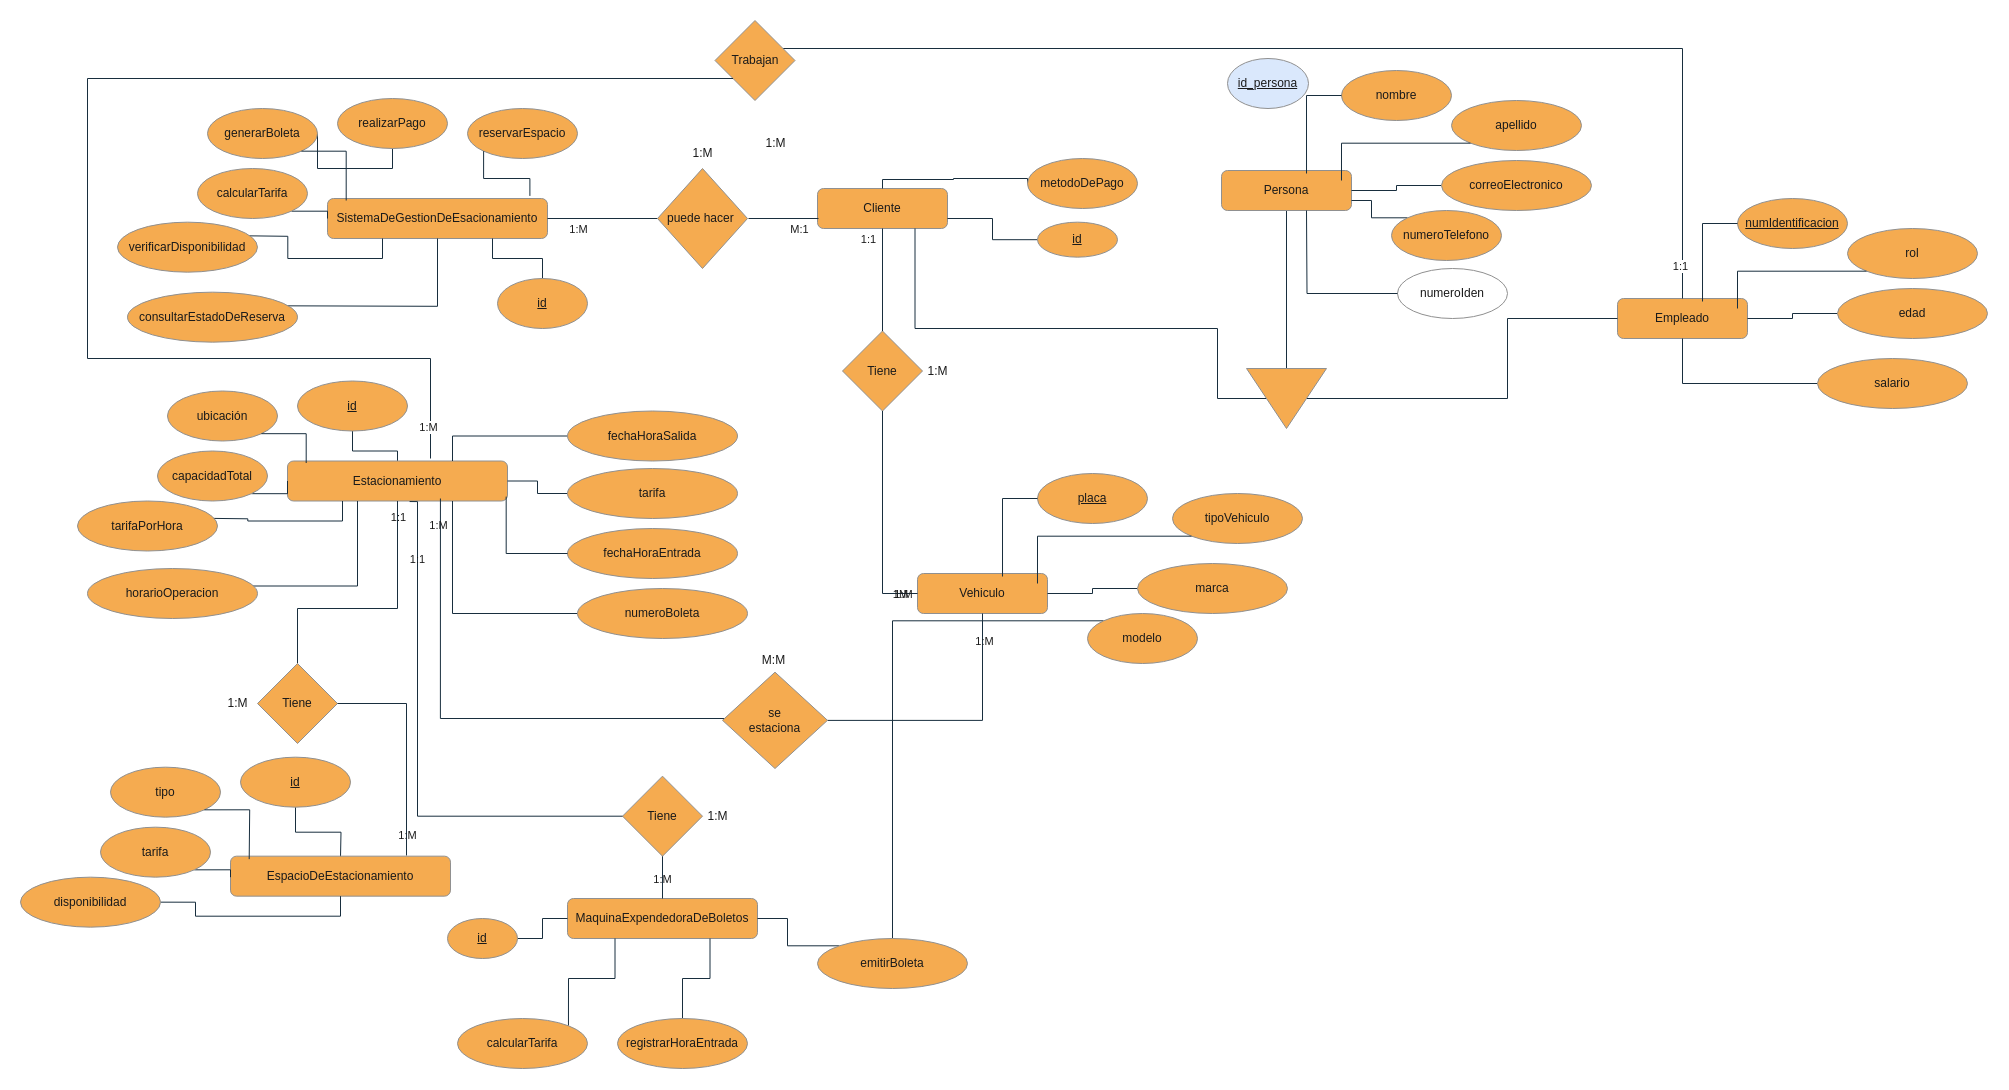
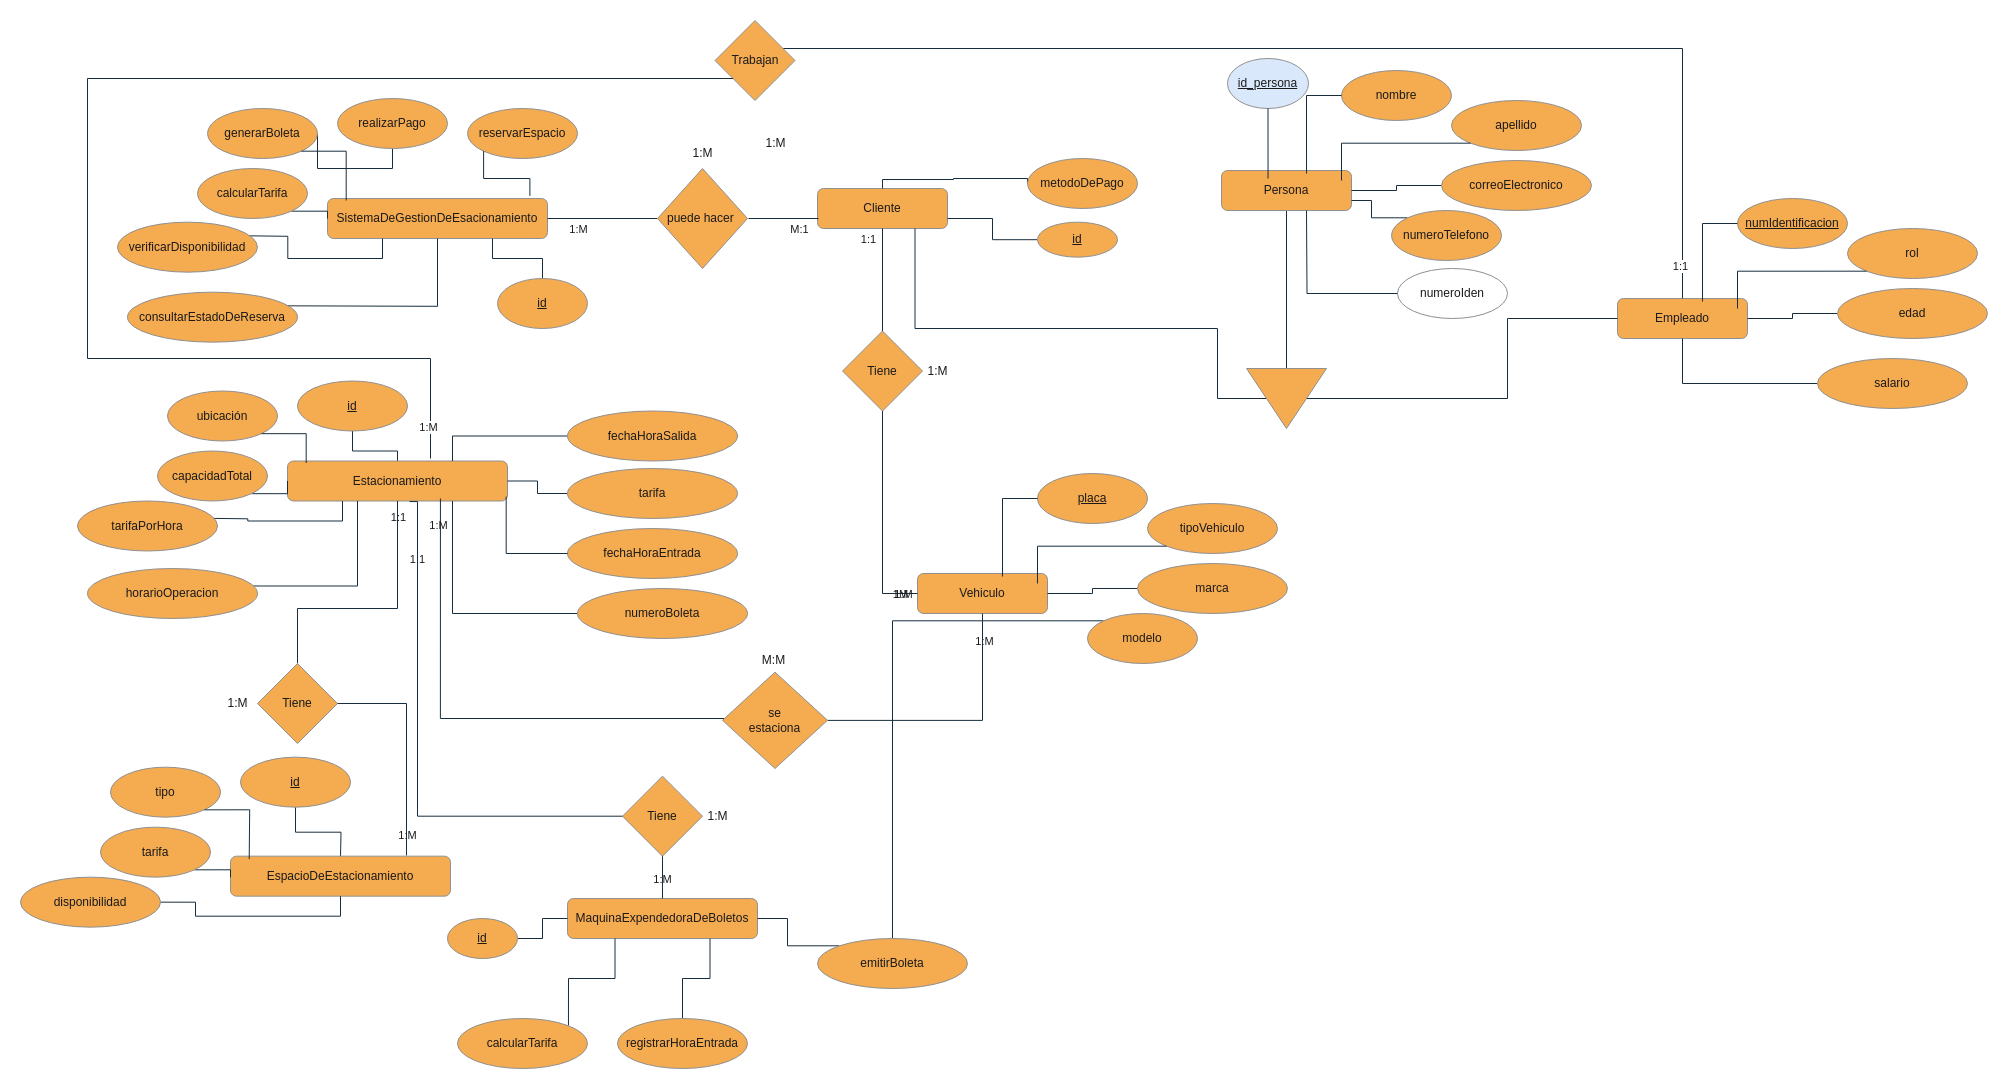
+ <mxCell id="122" style="edgeStyle=orthogonalEdgeStyle;rounded=0;orthogonalLoop=1;jettySize=auto;html=1;entryX=0.358;entryY=0.2;entryDx=0;entryDy=0;entryPerimeter=0;endArrow=none;endFill=0;labelBackgroundColor=none;strokeColor=#182E3E;fontColor=default;" edge="1" parent="1" source="121" target="56"><mxGeometry relative="1" as="geometry" /></mxCell>
- <mxCell id="31" value="tipoVehiculo" style="ellipse;whiteSpace=wrap;html=1;labelBackgroundColor=none;fillColor=#F5AB50;strokeColor=#909090;fontColor=#1A1A1A;" parent="1" vertex="1"><mxGeometry x="1172" y="493" width="130" height="50" as="geometry" /></mxCell>
+ <mxCell id="31" value="tipoVehiculo" style="ellipse;whiteSpace=wrap;html=1;labelBackgroundColor=none;fillColor=#F5AB50;strokeColor=#909090;fontColor=#1A1A1A;" parent="1" vertex="1"><mxGeometry x="1147" y="503" width="130" height="50" as="geometry" /></mxCell>
